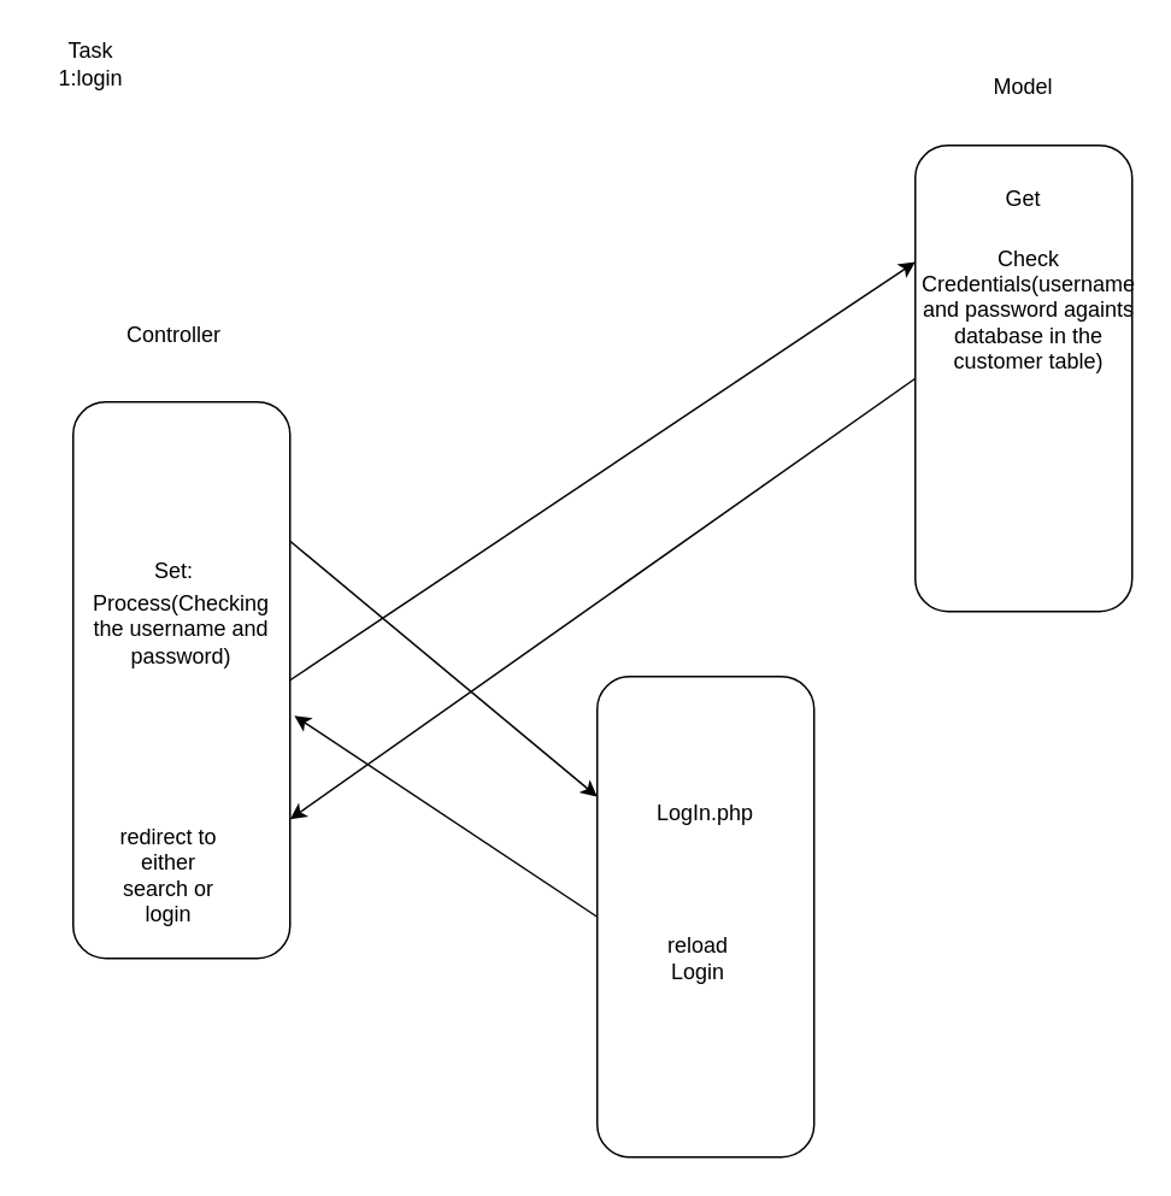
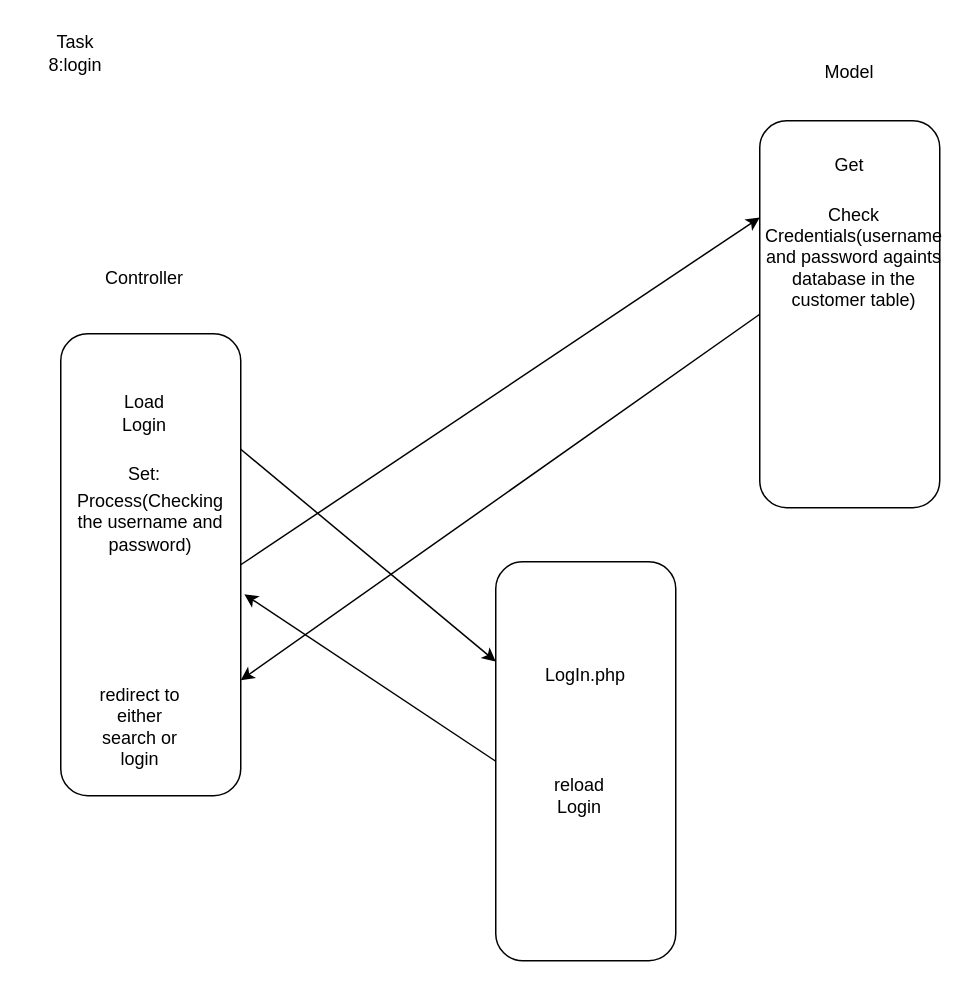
- <mxCell id="5" value="Task 1:login" style="text;html=1;strokeColor=none;fillColor=none;align=center;verticalAlign=middle;whiteSpace=wrap;rounded=0;" vertex="1" parent="1"><mxGeometry x="20" y="20" width="60" height="30" as="geometry" /></mxCell>
+ <mxCell id="5" value="Task 8:login" style="text;html=1;strokeColor=none;fillColor=none;align=center;verticalAlign=middle;whiteSpace=wrap;rounded=0;" vertex="1" parent="1"><mxGeometry x="20" y="20" width="60" height="30" as="geometry" /></mxCell>
+ <mxCell id="8" value="Load Login" style="text;html=1;strokeColor=none;fillColor=none;align=center;verticalAlign=middle;whiteSpace=wrap;rounded=0;" vertex="1" parent="1"><mxGeometry x="66" y="260" width="60" height="30" as="geometry" /></mxCell>
